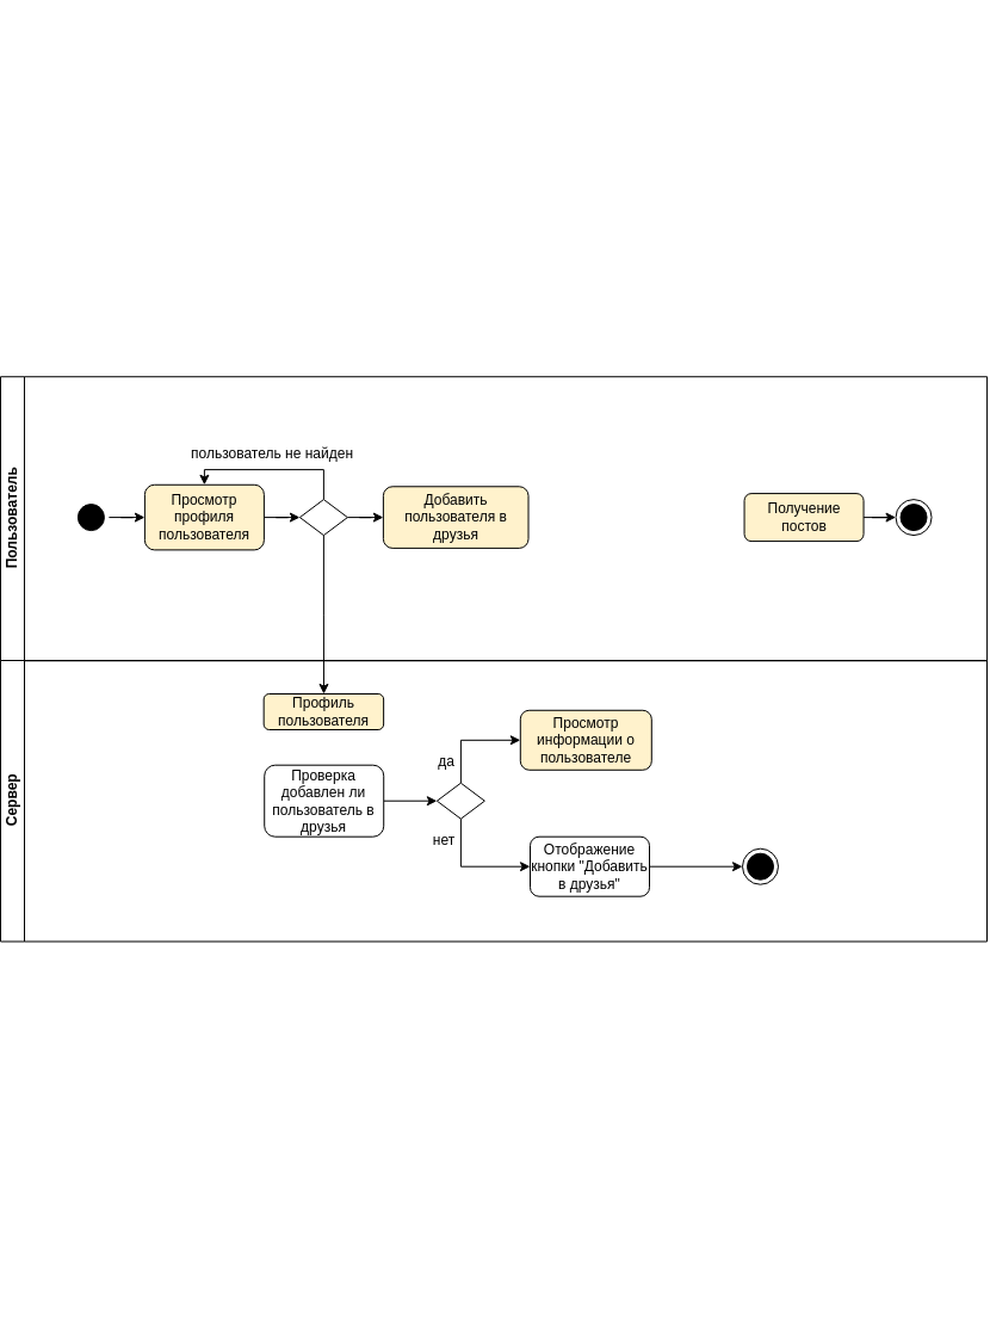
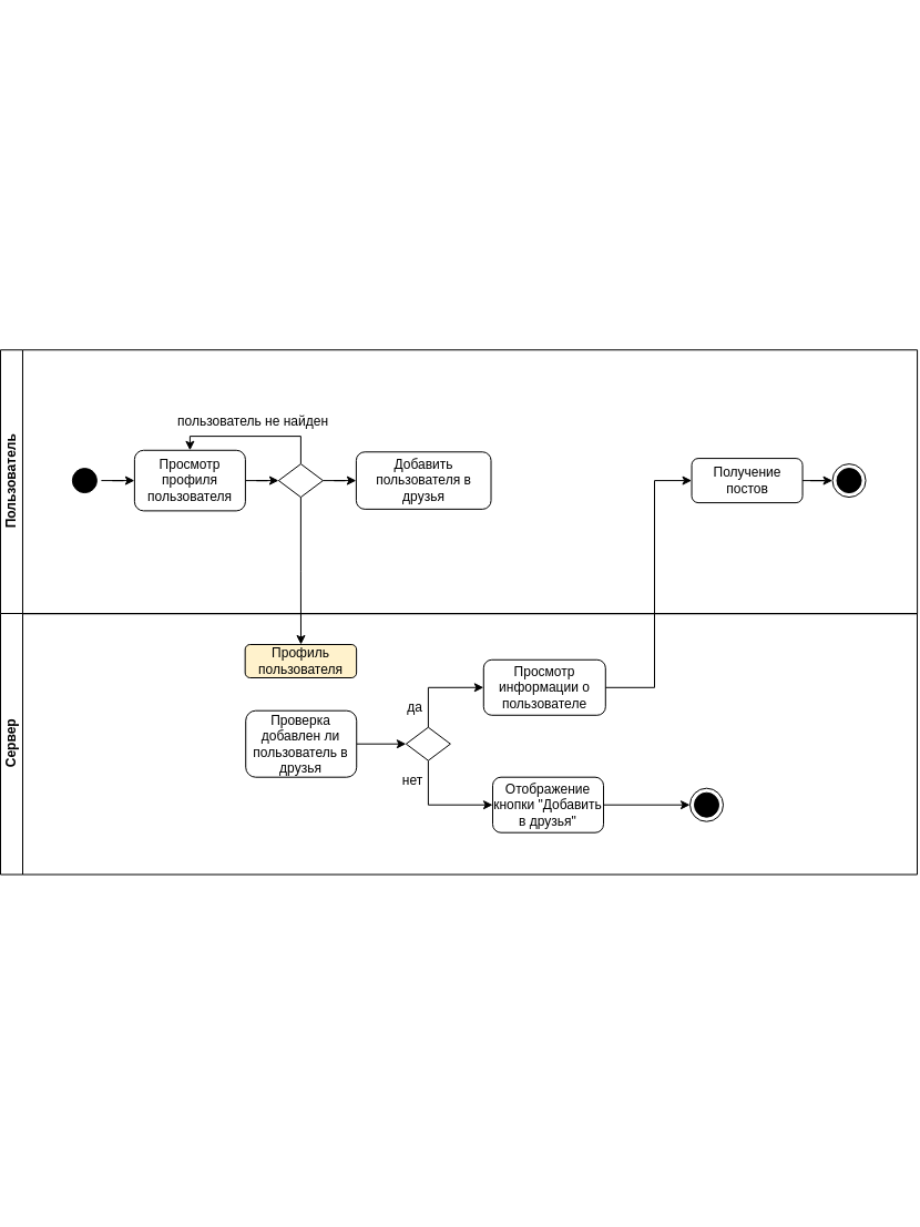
- <mxCell id="4" value="Просмотр профиля пользователя" style="rounded=1;whiteSpace=wrap;html=1;fillColor=#fff2cc;" parent="2" vertex="1"><mxGeometry x="-173.62" y="385.07" width="100" height="54.62" as="geometry" /></mxCell>
+ <mxCell id="4" value="Просмотр профиля пользователя" style="rounded=1;whiteSpace=wrap;html=1;" parent="2" vertex="1"><mxGeometry x="-173.62" y="385.07" width="100" height="54.62" as="geometry" /></mxCell>
- <mxCell id="7" value="Добавить пользователя в друзья" style="rounded=1;whiteSpace=wrap;html=1;fillColor=#fff2cc;" parent="2" vertex="1"><mxGeometry x="26.38" y="386.57" width="121.62" height="51.62" as="geometry" /></mxCell>
+ <mxCell id="7" value="Добавить пользователя в друзья" style="rounded=1;whiteSpace=wrap;html=1;" parent="2" vertex="1"><mxGeometry x="26.38" y="386.57" width="121.62" height="51.62" as="geometry" /></mxCell>
- <mxCell id="10" value="Получение постов" style="rounded=1;whiteSpace=wrap;html=1;fillColor=#fff2cc;" parent="2" vertex="1"><mxGeometry x="329.03" y="392.38" width="100" height="40" as="geometry" /></mxCell>
+ <mxCell id="10" value="Получение постов" style="rounded=1;whiteSpace=wrap;html=1;" parent="2" vertex="1"><mxGeometry x="329.03" y="392.38" width="100" height="40" as="geometry" /></mxCell>
+ <mxCell id="28" style="edgeStyle=orthogonalEdgeStyle;rounded=0;orthogonalLoop=1;jettySize=auto;html=1;entryX=0;entryY=0.5;entryDx=0;entryDy=0;strokeColor=#000000;" parent="1" source="22" target="10" edge="1"><mxGeometry relative="1" as="geometry"><Array as="points"><mxPoint x="550" y="434" /></Array></mxGeometry></mxCell>
- <mxCell id="22" value="Просмотр информации о пользователе" style="rounded=1;whiteSpace=wrap;html=1;fillColor=#fff2cc;" parent="15" vertex="1"><mxGeometry x="140.06" y="337.51" width="110" height="50" as="geometry" /></mxCell>
+ <mxCell id="22" value="Просмотр информации о пользователе" style="rounded=1;whiteSpace=wrap;html=1;" parent="15" vertex="1"><mxGeometry x="140.06" y="337.51" width="110" height="50" as="geometry" /></mxCell>
